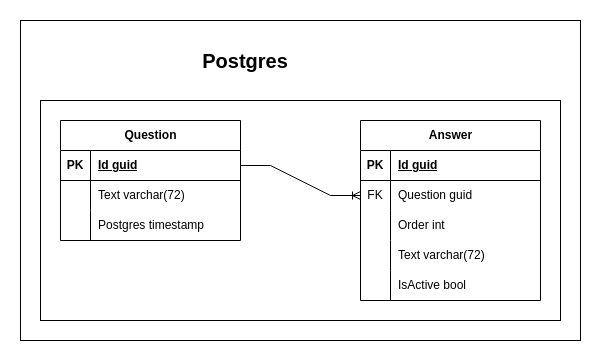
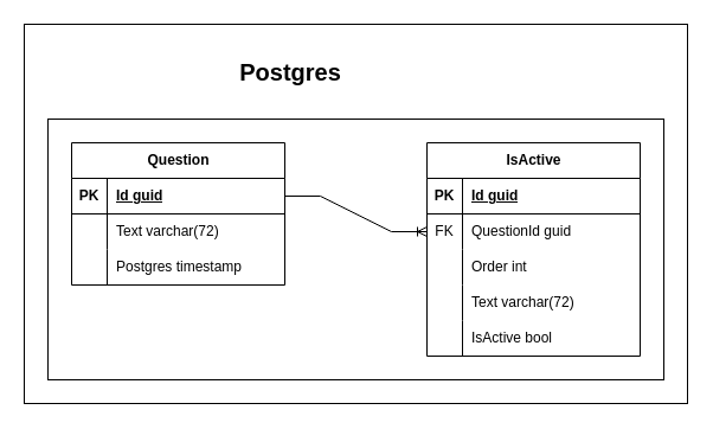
- <mxCell id="15" value="Answer" style="shape=table;startSize=30;container=1;collapsible=1;childLayout=tableLayout;fixedRows=1;rowLines=0;fontStyle=1;align=center;resizeLast=1;html=1;" parent="1" vertex="1"><mxGeometry x="360" y="120" width="180" height="180" as="geometry" /></mxCell>
+ <mxCell id="15" value="IsActive" style="shape=table;startSize=30;container=1;collapsible=1;childLayout=tableLayout;fixedRows=1;rowLines=0;fontStyle=1;align=center;resizeLast=1;html=1;" parent="1" vertex="1"><mxGeometry x="360" y="120" width="180" height="180" as="geometry" /></mxCell>
- <mxCell id="21" value="Question guid" style="shape=partialRectangle;connectable=0;fillColor=none;top=0;left=0;bottom=0;right=0;align=left;spacingLeft=6;overflow=hidden;whiteSpace=wrap;html=1;" parent="19" vertex="1"><mxGeometry x="30" width="150" height="30" as="geometry"><mxRectangle width="150" height="30" as="alternateBounds" /></mxGeometry></mxCell>
+ <mxCell id="21" value="QuestionId guid" style="shape=partialRectangle;connectable=0;fillColor=none;top=0;left=0;bottom=0;right=0;align=left;spacingLeft=6;overflow=hidden;whiteSpace=wrap;html=1;" parent="19" vertex="1"><mxGeometry x="30" width="150" height="30" as="geometry"><mxRectangle width="150" height="30" as="alternateBounds" /></mxGeometry></mxCell>
